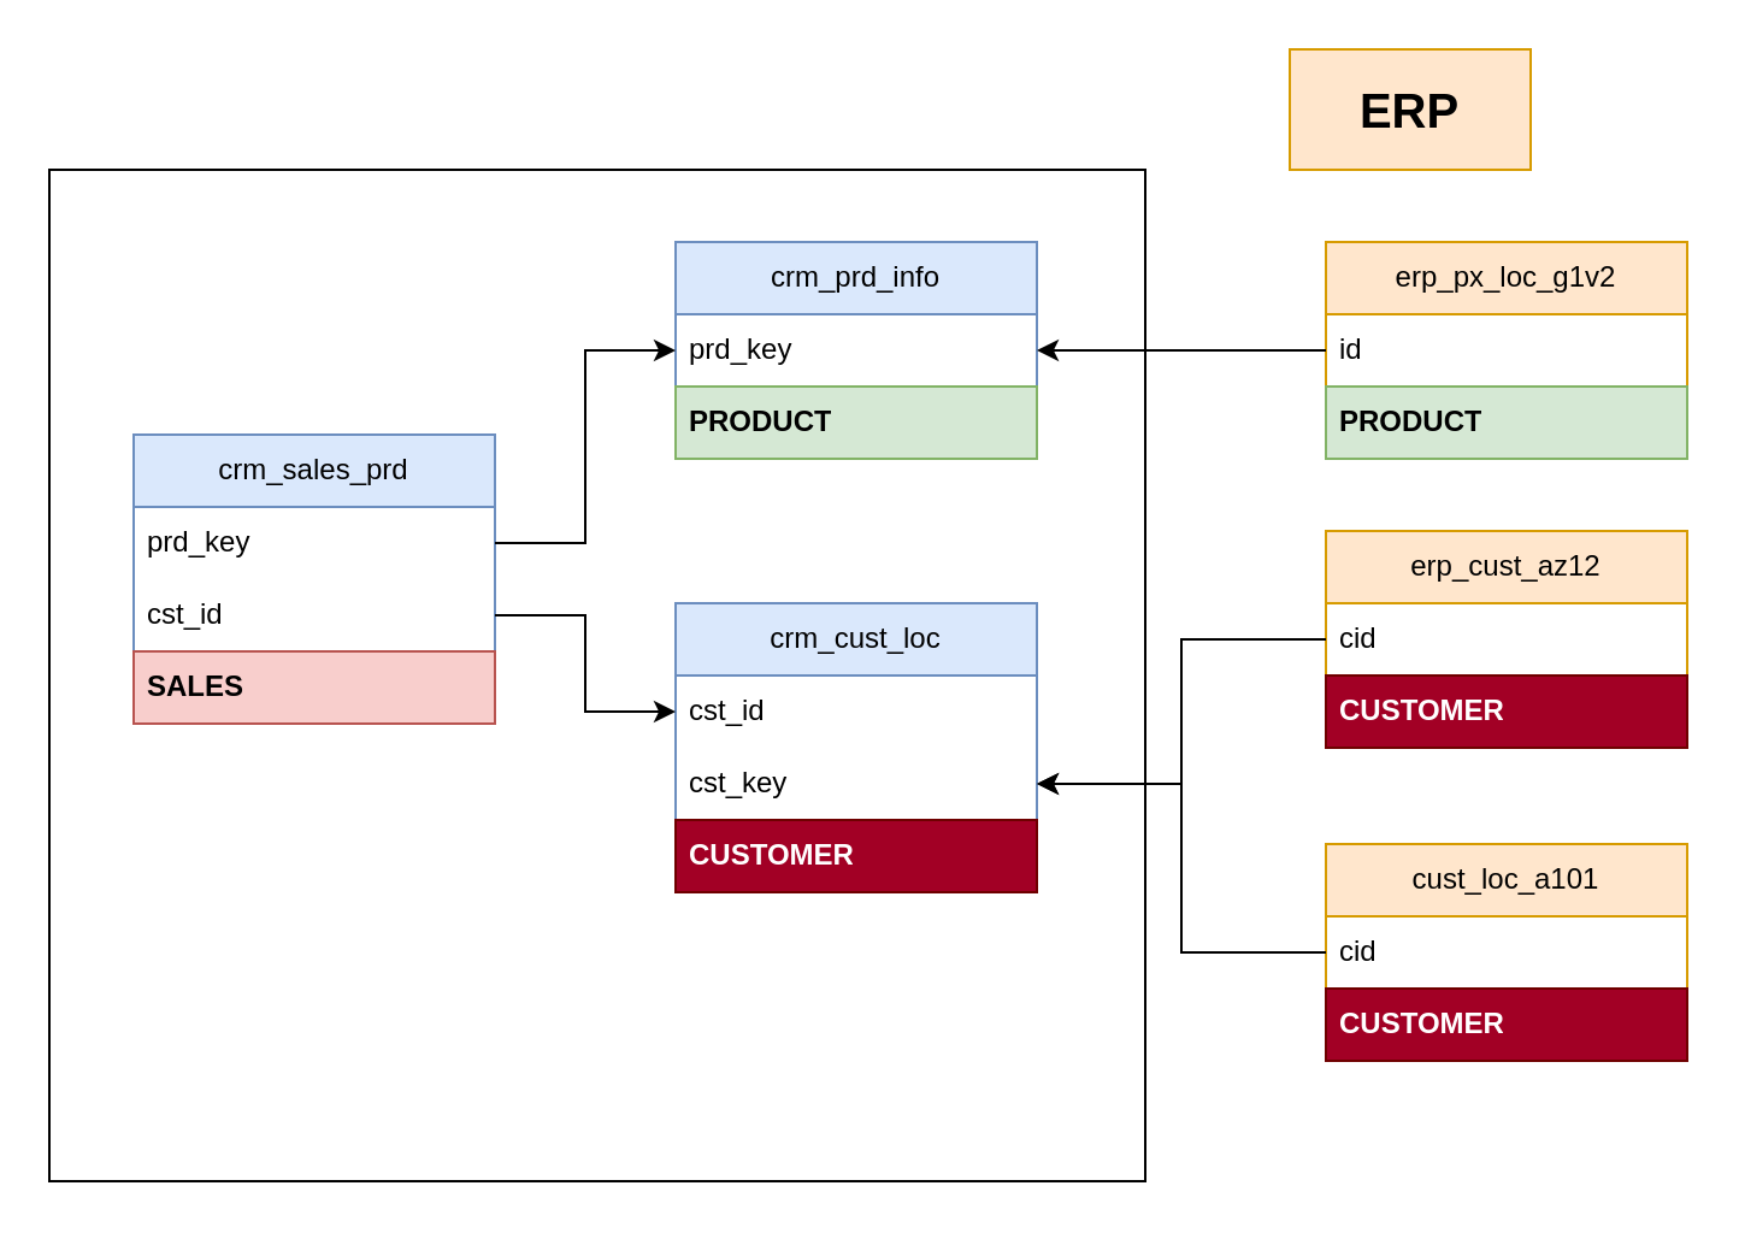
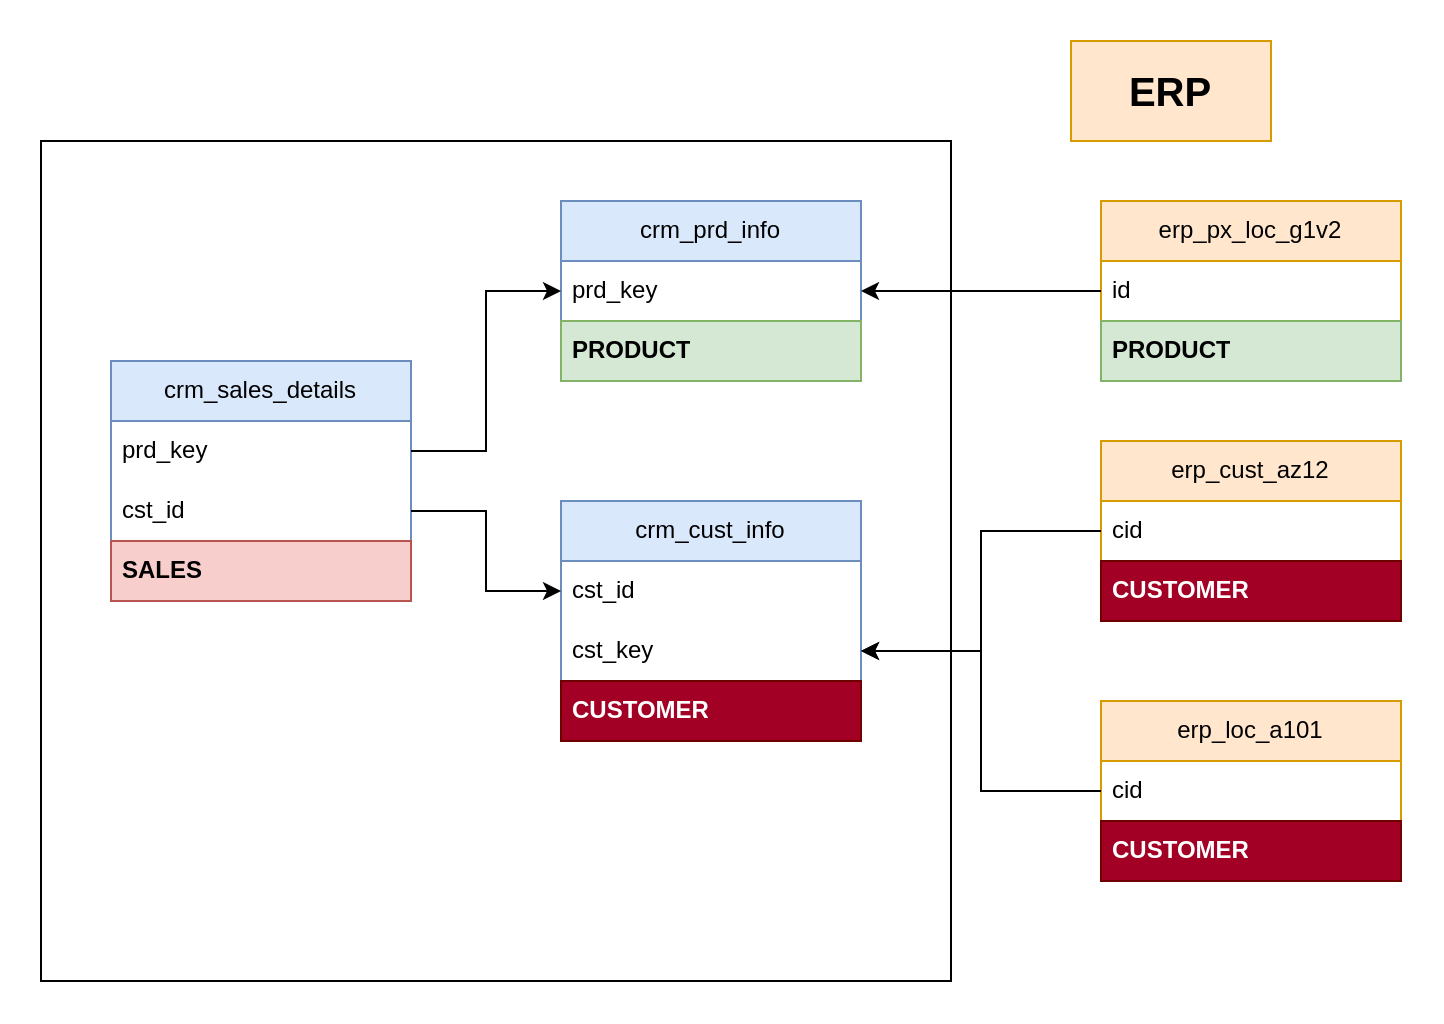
- <mxCell id="9" value="crm_sales_prd" style="swimlane;fontStyle=0;childLayout=stackLayout;horizontal=1;startSize=30;horizontalStack=0;resizeParent=1;resizeParentMax=0;resizeLast=0;collapsible=1;marginBottom=0;whiteSpace=wrap;html=1;fillColor=#dae8fc;strokeColor=#6c8ebf;" vertex="1" parent="1"><mxGeometry x="55" y="180" width="150" height="120" as="geometry" /></mxCell>
+ <mxCell id="9" value="crm_sales_details" style="swimlane;fontStyle=0;childLayout=stackLayout;horizontal=1;startSize=30;horizontalStack=0;resizeParent=1;resizeParentMax=0;resizeLast=0;collapsible=1;marginBottom=0;whiteSpace=wrap;html=1;fillColor=#dae8fc;strokeColor=#6c8ebf;" vertex="1" parent="1"><mxGeometry x="55" y="180" width="150" height="120" as="geometry" /></mxCell>
- <mxCell id="2" value="crm_cust_loc" style="swimlane;fontStyle=0;childLayout=stackLayout;horizontal=1;startSize=30;horizontalStack=0;resizeParent=1;resizeParentMax=0;resizeLast=0;collapsible=1;marginBottom=0;whiteSpace=wrap;html=1;fillColor=#dae8fc;strokeColor=#6c8ebf;" vertex="1" parent="1"><mxGeometry x="280" y="250" width="150" height="120" as="geometry" /></mxCell>
+ <mxCell id="2" value="crm_cust_info" style="swimlane;fontStyle=0;childLayout=stackLayout;horizontal=1;startSize=30;horizontalStack=0;resizeParent=1;resizeParentMax=0;resizeLast=0;collapsible=1;marginBottom=0;whiteSpace=wrap;html=1;fillColor=#dae8fc;strokeColor=#6c8ebf;" vertex="1" parent="1"><mxGeometry x="280" y="250" width="150" height="120" as="geometry" /></mxCell>
- <mxCell id="19" value="cust_loc_a101" style="swimlane;fontStyle=0;childLayout=stackLayout;horizontal=1;startSize=30;horizontalStack=0;resizeParent=1;resizeParentMax=0;resizeLast=0;collapsible=1;marginBottom=0;whiteSpace=wrap;html=1;fillColor=#ffe6cc;strokeColor=#d79b00;" vertex="1" parent="1"><mxGeometry x="550" y="350" width="150" height="90" as="geometry" /></mxCell>
+ <mxCell id="19" value="erp_loc_a101" style="swimlane;fontStyle=0;childLayout=stackLayout;horizontal=1;startSize=30;horizontalStack=0;resizeParent=1;resizeParentMax=0;resizeLast=0;collapsible=1;marginBottom=0;whiteSpace=wrap;html=1;fillColor=#ffe6cc;strokeColor=#d79b00;" vertex="1" parent="1"><mxGeometry x="550" y="350" width="150" height="90" as="geometry" /></mxCell>
